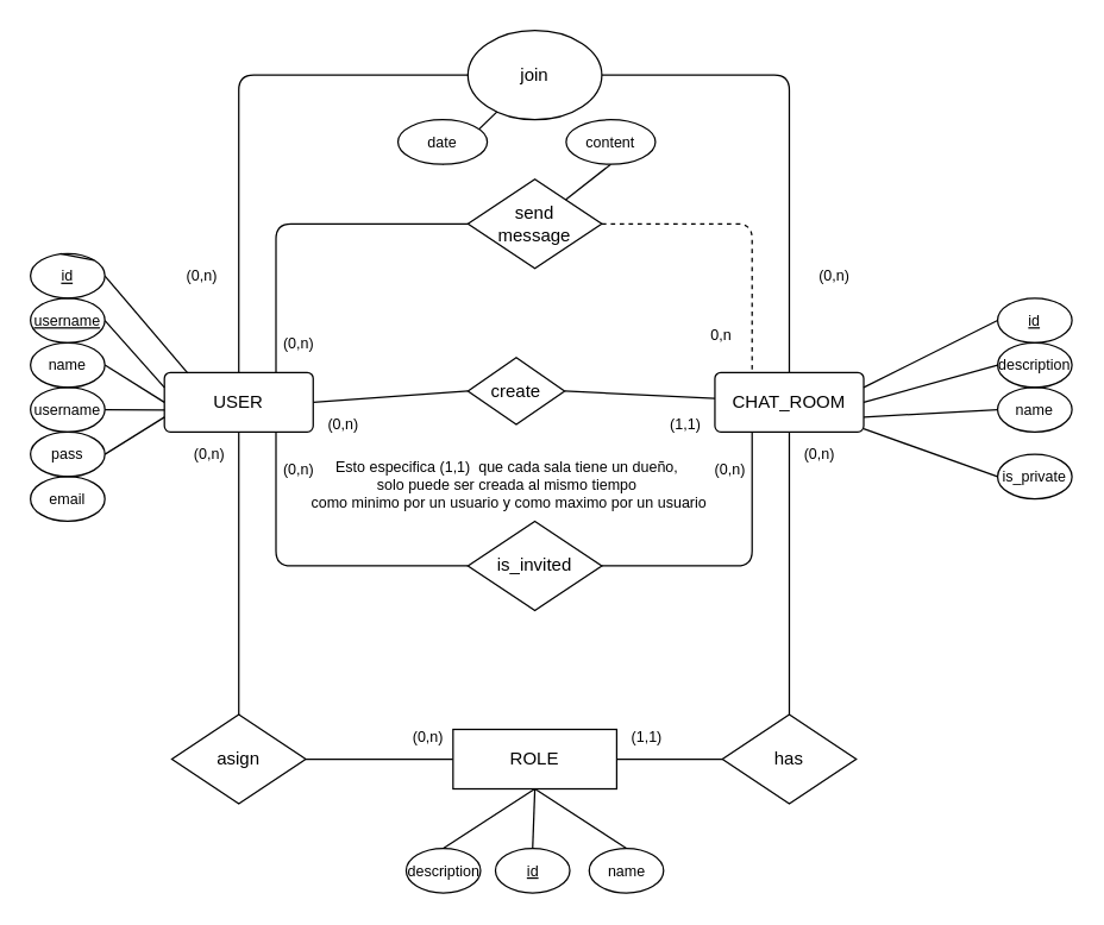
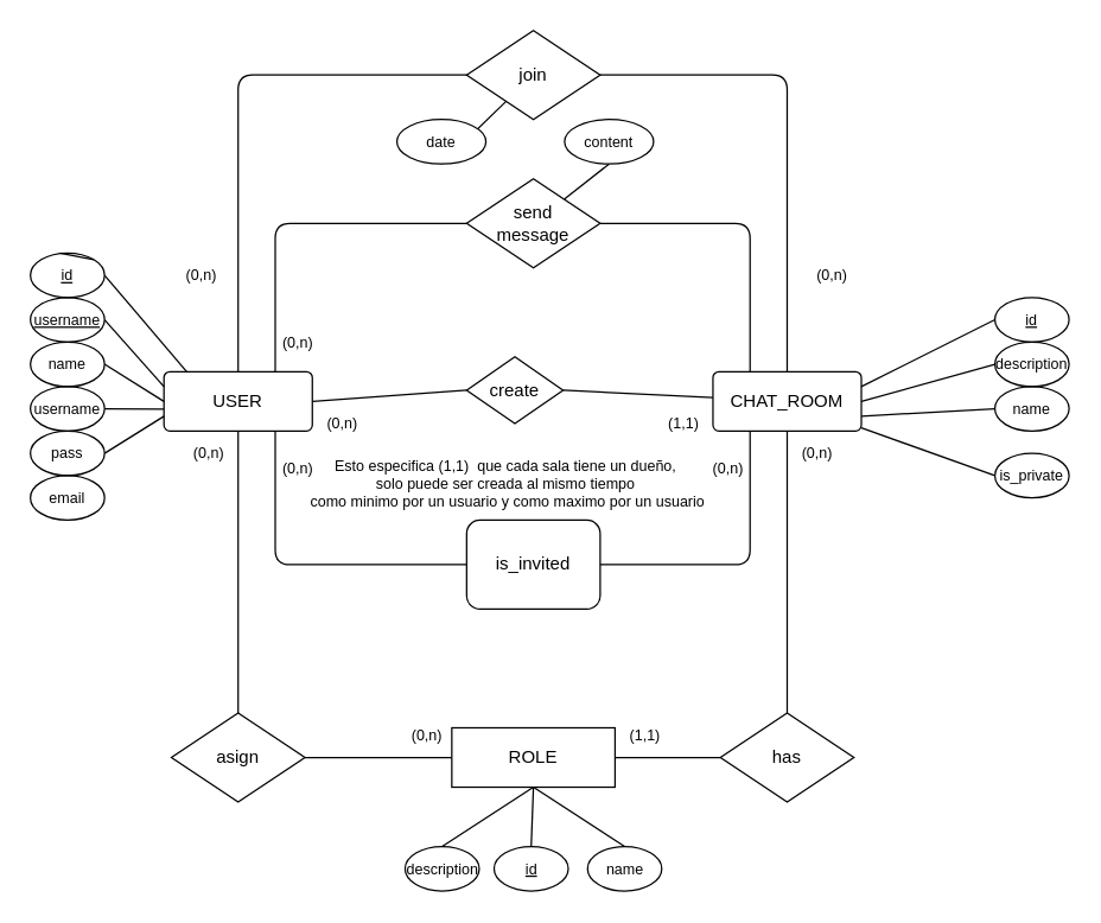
- <mxCell id="38" value="join" style="ellipse;whiteSpace=wrap;html=1;" vertex="1" parent="1"><mxGeometry x="314" y="20" width="90" height="60" as="geometry" /></mxCell>
+ <mxCell id="38" value="join" style="rhombus;whiteSpace=wrap;html=1;" vertex="1" parent="1"><mxGeometry x="314" y="20" width="90" height="60" as="geometry" /></mxCell>
- <mxCell id="44" style="edgeStyle=none;html=1;exitX=1;exitY=0.5;exitDx=0;exitDy=0;entryX=0.25;entryY=0;entryDx=0;entryDy=0;fontSize=10;endArrow=none;endFill=0;dashed=1;" edge="1" parent="1" source="45" target="9"><mxGeometry relative="1" as="geometry"><Array as="points"><mxPoint x="505" y="150" /></Array></mxGeometry></mxCell>
+ <mxCell id="44" style="edgeStyle=none;html=1;exitX=1;exitY=0.5;exitDx=0;exitDy=0;entryX=0.25;entryY=0;entryDx=0;entryDy=0;fontSize=10;endArrow=none;endFill=0;" edge="1" parent="1" source="45" target="9"><mxGeometry relative="1" as="geometry"><Array as="points"><mxPoint x="505" y="150" /></Array></mxGeometry></mxCell>
- <mxCell id="47" value="0,n" style="text;html=1;align=center;verticalAlign=middle;resizable=0;points=[];autosize=1;strokeColor=none;fillColor=none;fontSize=10;" vertex="1" parent="1"><mxGeometry x="464" y="210" width="40" height="30" as="geometry" /></mxCell>
- <mxCell id="52" value="is_invited" style="rhombus;whiteSpace=wrap;html=1;" vertex="1" parent="1"><mxGeometry x="314" y="350" width="90" height="60" as="geometry" /></mxCell>
+ <mxCell id="52" value="is_invited" style="whiteSpace=wrap;html=1;rounded=1;" vertex="1" parent="1"><mxGeometry x="314" y="350" width="90" height="60" as="geometry" /></mxCell>
